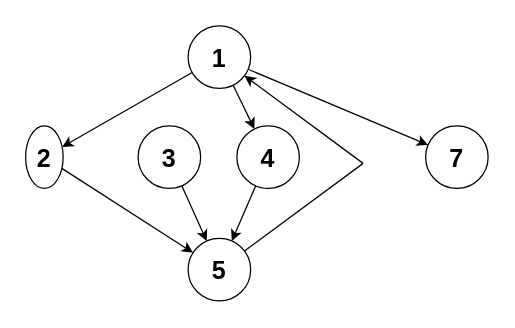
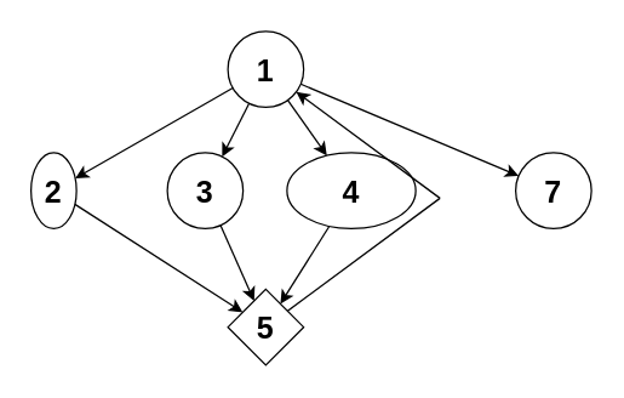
+ <mxCell id="7" value="" style="endArrow=classic;html=1;" edge="1" parent="1" source="2" target="4"><mxGeometry width="50" height="50" relative="1" as="geometry"><mxPoint x="190" y="150" as="sourcePoint" /><mxPoint x="240" y="100" as="targetPoint" /></mxGeometry></mxCell>
- <mxCell id="12" value="&lt;font style=&quot;font-size: 20px&quot;&gt;&lt;b&gt;4&lt;/b&gt;&lt;/font&gt;" style="ellipse;whiteSpace=wrap;html=1;aspect=fixed;" vertex="1" parent="1"><mxGeometry x="189" y="100" width="50" height="50" as="geometry" /></mxCell>
+ <mxCell id="12" value="&lt;font style=&quot;font-size: 20px&quot;&gt;&lt;b&gt;4&lt;/b&gt;&lt;/font&gt;" style="ellipse;whiteSpace=wrap;html=1;aspect=fixed;" vertex="1" parent="1"><mxGeometry x="189" y="100" width="85" height="50" as="geometry" /></mxCell>
- <mxCell id="5" value="&lt;font style=&quot;font-size: 20px&quot;&gt;&lt;b&gt;5&lt;/b&gt;&lt;/font&gt;" style="ellipse;whiteSpace=wrap;html=1;aspect=fixed;" vertex="1" parent="1"><mxGeometry x="150" y="190" width="50" height="50" as="geometry" /></mxCell>
+ <mxCell id="5" value="&lt;font style=&quot;font-size: 20px&quot;&gt;&lt;b&gt;5&lt;/b&gt;&lt;/font&gt;" style="rhombus;whiteSpace=wrap;html=1;aspect=fixed;" vertex="1" parent="1"><mxGeometry x="150" y="190" width="50" height="50" as="geometry" /></mxCell>
